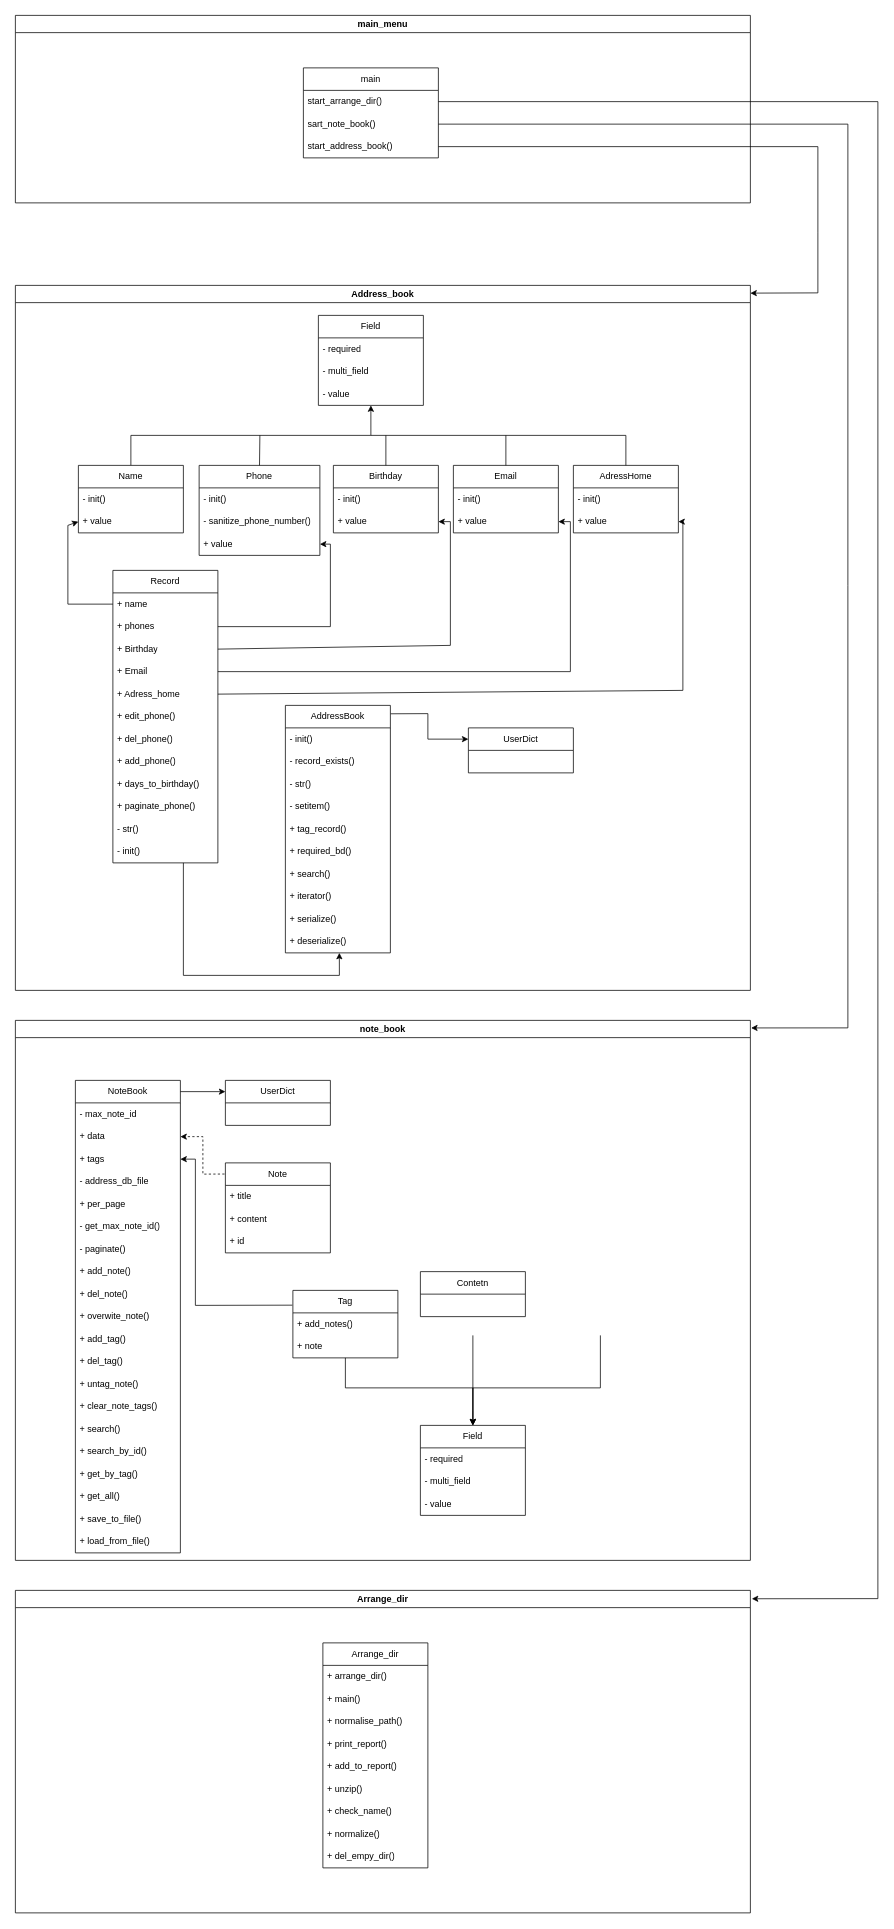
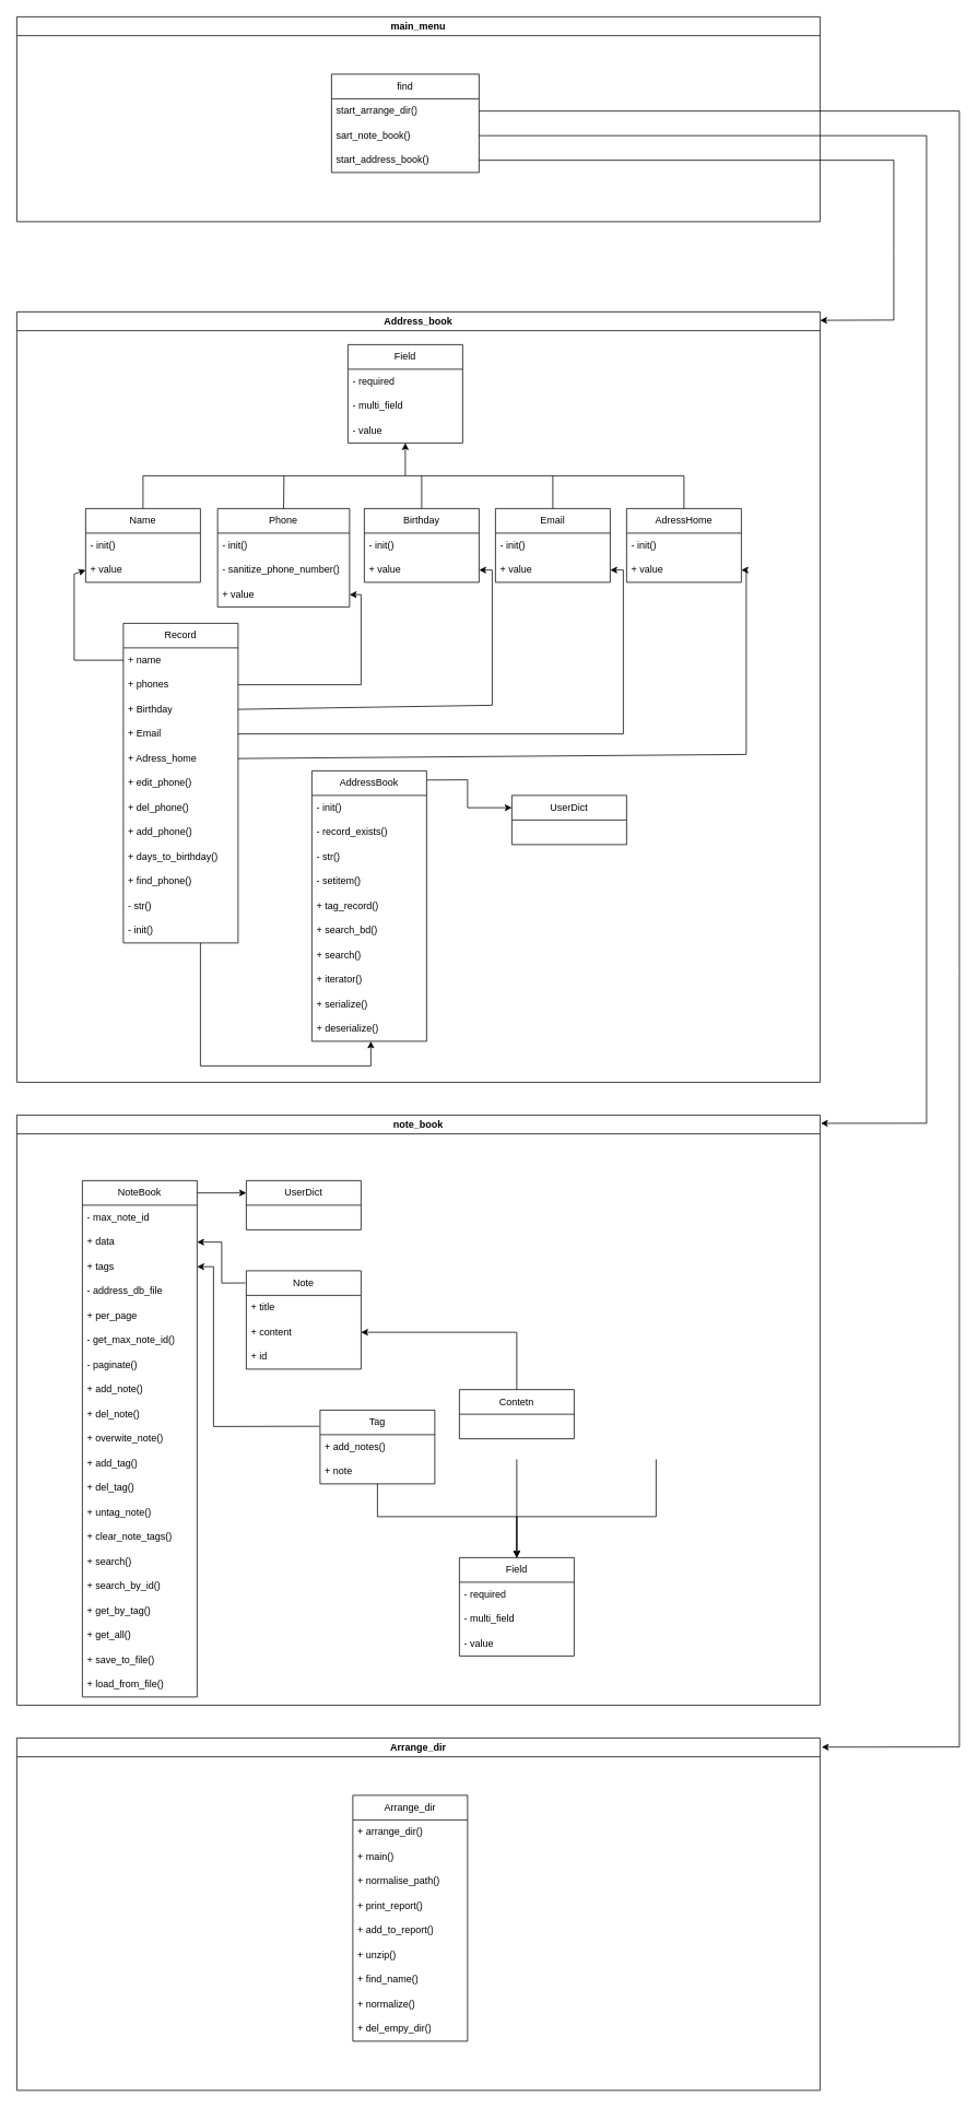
- <mxCell id="63" value="main" style="swimlane;fontStyle=0;childLayout=stackLayout;horizontal=1;startSize=30;horizontalStack=0;resizeParent=1;resizeParentMax=0;resizeLast=0;collapsible=1;marginBottom=0;whiteSpace=wrap;html=1;" vertex="1" parent="62"><mxGeometry x="384" y="70" width="180" height="120" as="geometry" /></mxCell>
+ <mxCell id="63" value="find" style="swimlane;fontStyle=0;childLayout=stackLayout;horizontal=1;startSize=30;horizontalStack=0;resizeParent=1;resizeParentMax=0;resizeLast=0;collapsible=1;marginBottom=0;whiteSpace=wrap;html=1;" vertex="1" parent="62"><mxGeometry x="384" y="70" width="180" height="120" as="geometry" /></mxCell>
- <mxCell id="40" value="+ paginate_phone()" style="text;strokeColor=none;fillColor=none;align=left;verticalAlign=middle;spacingLeft=4;spacingRight=4;overflow=hidden;points=[[0,0.5],[1,0.5]];portConstraint=eastwest;rotatable=0;whiteSpace=wrap;html=1;" vertex="1" parent="30"><mxGeometry y="300" width="140" height="30" as="geometry" /></mxCell>
+ <mxCell id="40" value="+ find_phone()" style="text;strokeColor=none;fillColor=none;align=left;verticalAlign=middle;spacingLeft=4;spacingRight=4;overflow=hidden;points=[[0,0.5],[1,0.5]];portConstraint=eastwest;rotatable=0;whiteSpace=wrap;html=1;" vertex="1" parent="30"><mxGeometry y="300" width="140" height="30" as="geometry" /></mxCell>
- <mxCell id="54" value="+ required_bd()" style="text;strokeColor=none;fillColor=none;align=left;verticalAlign=middle;spacingLeft=4;spacingRight=4;overflow=hidden;points=[[0,0.5],[1,0.5]];portConstraint=eastwest;rotatable=0;whiteSpace=wrap;html=1;" vertex="1" parent="48"><mxGeometry y="180" width="140" height="30" as="geometry" /></mxCell>
+ <mxCell id="54" value="+ search_bd()" style="text;strokeColor=none;fillColor=none;align=left;verticalAlign=middle;spacingLeft=4;spacingRight=4;overflow=hidden;points=[[0,0.5],[1,0.5]];portConstraint=eastwest;rotatable=0;whiteSpace=wrap;html=1;" vertex="1" parent="48"><mxGeometry y="180" width="140" height="30" as="geometry" /></mxCell>
- <mxCell id="102" value="" style="endArrow=classic;html=1;rounded=0;exitX=-0.008;exitY=0.124;exitDx=0;exitDy=0;exitPerimeter=0;entryX=1;entryY=0.5;entryDx=0;entryDy=0;dashed=1;" edge="1" parent="67" source="71" target="78"><mxGeometry width="50" height="50" relative="1" as="geometry"><mxPoint x="340" y="330" as="sourcePoint" /><mxPoint x="390" y="280" as="targetPoint" /><Array as="points"><mxPoint x="250" y="205" /><mxPoint x="250" y="155" /></Array></mxGeometry></mxCell>
+ <mxCell id="102" value="" style="endArrow=classic;html=1;rounded=0;exitX=-0.008;exitY=0.124;exitDx=0;exitDy=0;exitPerimeter=0;entryX=1;entryY=0.5;entryDx=0;entryDy=0;" edge="1" parent="67" source="71" target="78"><mxGeometry width="50" height="50" relative="1" as="geometry"><mxPoint x="340" y="330" as="sourcePoint" /><mxPoint x="390" y="280" as="targetPoint" /><Array as="points"><mxPoint x="250" y="205" /><mxPoint x="250" y="155" /></Array></mxGeometry></mxCell>
+ <mxCell id="108" value="" style="endArrow=classic;html=1;rounded=0;exitX=0.5;exitY=0;exitDx=0;exitDy=0;entryX=1;entryY=0.5;entryDx=0;entryDy=0;" edge="1" parent="67" source="75" target="73"><mxGeometry width="50" height="50" relative="1" as="geometry"><mxPoint x="470" y="340" as="sourcePoint" /><mxPoint x="520" y="290" as="targetPoint" /><Array as="points"><mxPoint x="610" y="265" /></Array></mxGeometry></mxCell>
- <mxCell id="117" value="+&amp;nbsp;check_name()" style="text;strokeColor=none;fillColor=none;align=left;verticalAlign=middle;spacingLeft=4;spacingRight=4;overflow=hidden;points=[[0,0.5],[1,0.5]];portConstraint=eastwest;rotatable=0;whiteSpace=wrap;html=1;" vertex="1" parent="110"><mxGeometry y="210" width="140" height="30" as="geometry" /></mxCell>
+ <mxCell id="117" value="+&amp;nbsp;find_name()" style="text;strokeColor=none;fillColor=none;align=left;verticalAlign=middle;spacingLeft=4;spacingRight=4;overflow=hidden;points=[[0,0.5],[1,0.5]];portConstraint=eastwest;rotatable=0;whiteSpace=wrap;html=1;" vertex="1" parent="110"><mxGeometry y="210" width="140" height="30" as="geometry" /></mxCell>
